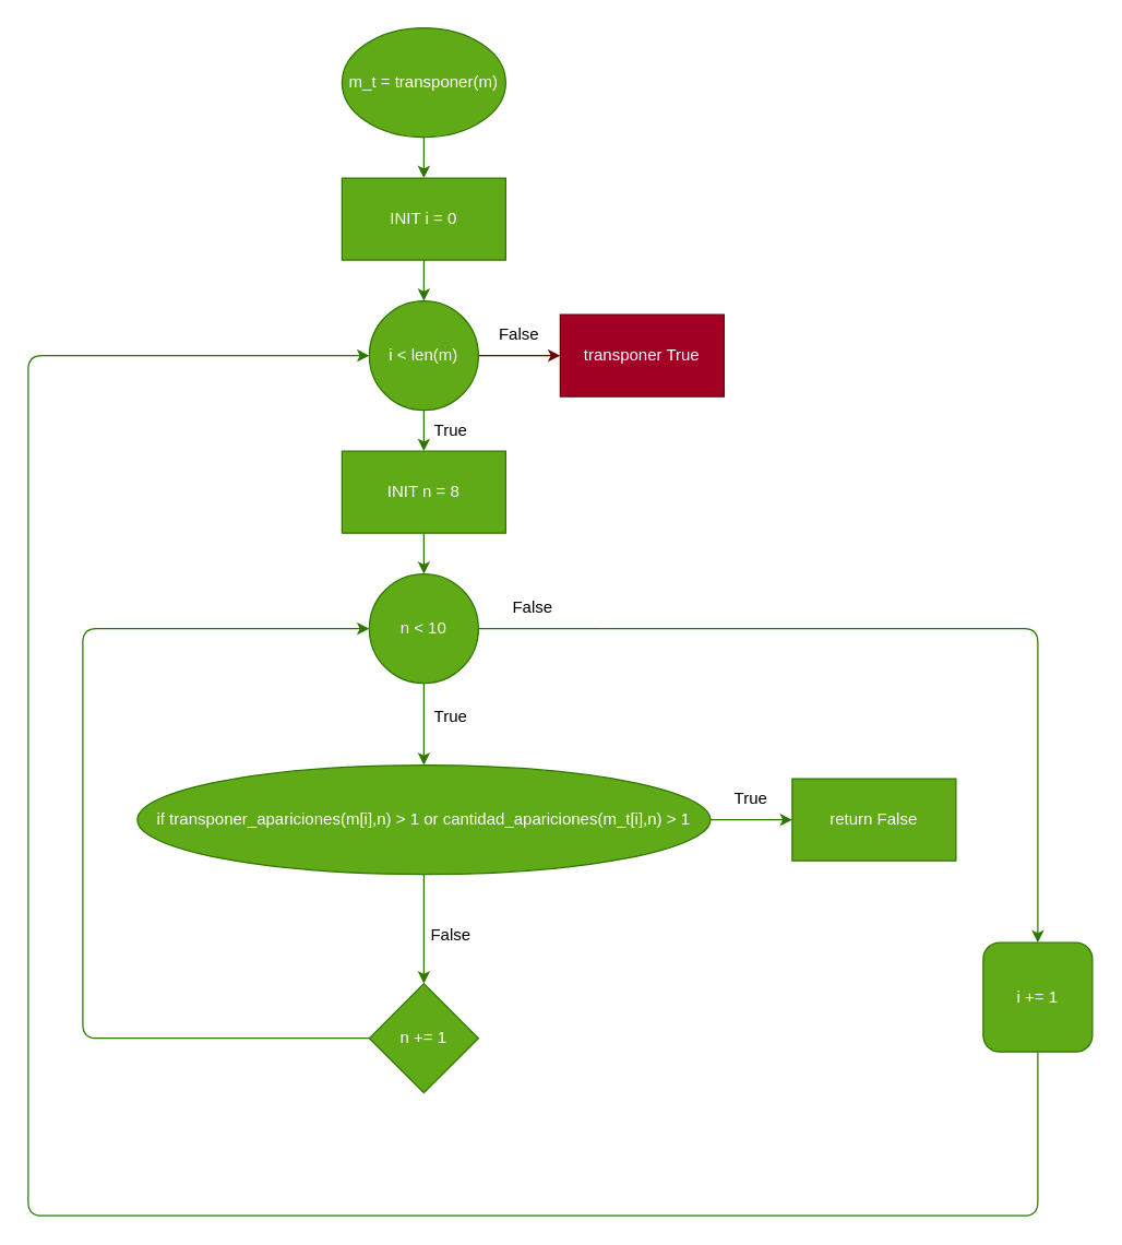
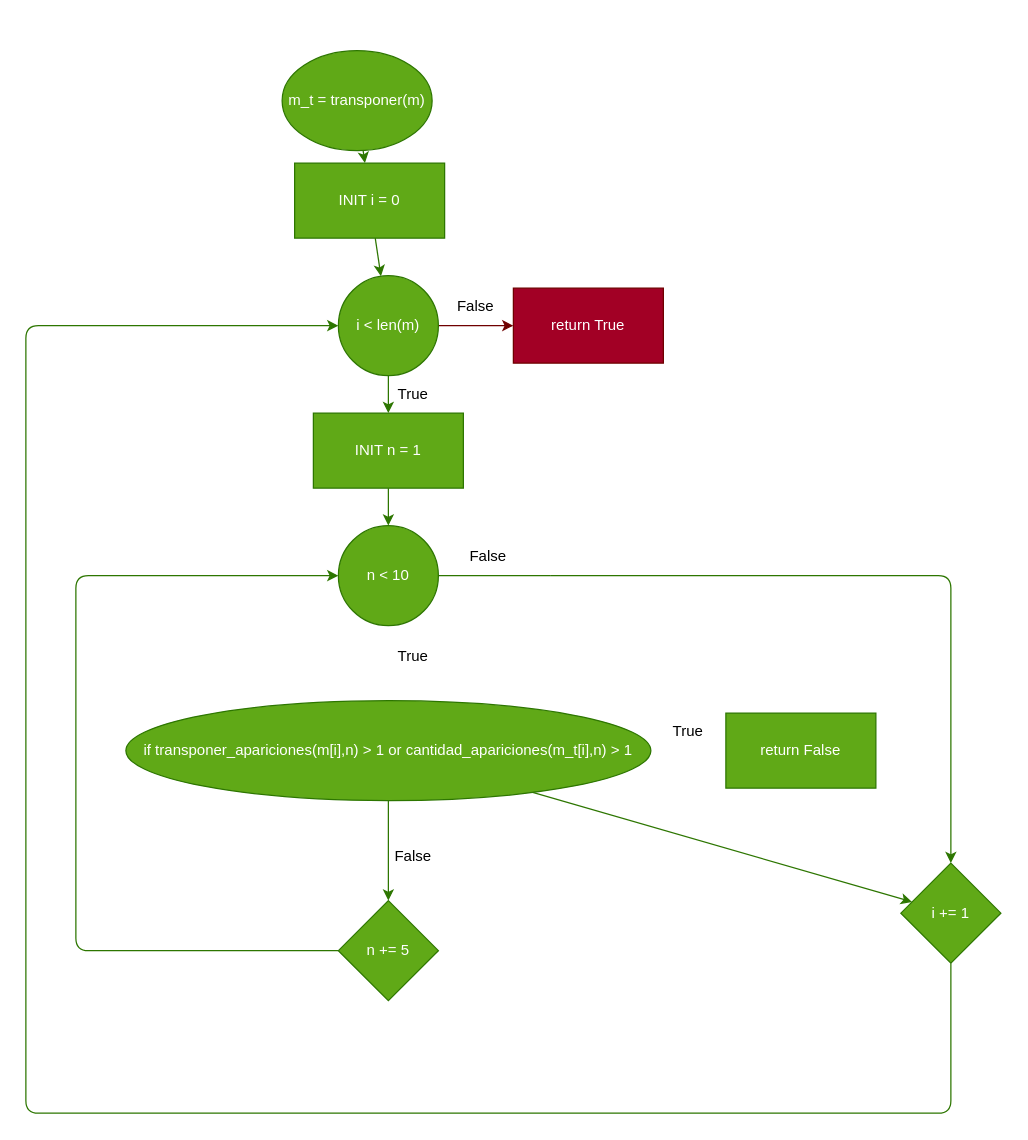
- <mxCell id="3" value="m_t = transponer(m)" style="ellipse;whiteSpace=wrap;html=1;fillColor=#60a917;fontColor=#ffffff;strokeColor=#2D7600;" vertex="1" parent="1"><mxGeometry x="250" y="20" width="120" height="80" as="geometry" /></mxCell>
+ <mxCell id="3" value="m_t = transponer(m)" style="ellipse;whiteSpace=wrap;html=1;fillColor=#60a917;fontColor=#ffffff;strokeColor=#2D7600;" vertex="1" parent="1"><mxGeometry x="225" y="40" width="120" height="80" as="geometry" /></mxCell>
- <mxCell id="5" value="INIT i = 0" style="whiteSpace=wrap;html=1;fillColor=#60a917;fontColor=#ffffff;strokeColor=#2D7600;" vertex="1" parent="1"><mxGeometry x="250" y="130" width="120" height="60" as="geometry" /></mxCell>
+ <mxCell id="5" value="INIT i = 0" style="whiteSpace=wrap;html=1;fillColor=#60a917;fontColor=#ffffff;strokeColor=#2D7600;" vertex="1" parent="1"><mxGeometry x="235" y="130" width="120" height="60" as="geometry" /></mxCell>
- <mxCell id="24" value="transponer True" style="whiteSpace=wrap;html=1;fillColor=#a20025;fontColor=#ffffff;strokeColor=#6F0000;" vertex="1" parent="1"><mxGeometry x="410" y="230" width="120" height="60" as="geometry" /></mxCell>
+ <mxCell id="24" value="return True" style="whiteSpace=wrap;html=1;fillColor=#a20025;fontColor=#ffffff;strokeColor=#6F0000;" vertex="1" parent="1"><mxGeometry x="410" y="230" width="120" height="60" as="geometry" /></mxCell>
- <mxCell id="11" value="INIT n = 8" style="whiteSpace=wrap;html=1;fillColor=#60a917;fontColor=#ffffff;strokeColor=#2D7600;" vertex="1" parent="1"><mxGeometry x="250" y="330" width="120" height="60" as="geometry" /></mxCell>
+ <mxCell id="11" value="INIT n = 1" style="whiteSpace=wrap;html=1;fillColor=#60a917;fontColor=#ffffff;strokeColor=#2D7600;" vertex="1" parent="1"><mxGeometry x="250" y="330" width="120" height="60" as="geometry" /></mxCell>
- <mxCell id="12" value="" style="edgeStyle=none;html=1;fillColor=#60a917;strokeColor=#2D7600;" edge="1" parent="1" source="14" target="17"><mxGeometry relative="1" as="geometry" /></mxCell>
- <mxCell id="15" value="" style="edgeStyle=none;html=1;fillColor=#60a917;strokeColor=#2D7600;entryX=0;entryY=0.5;entryDx=0;entryDy=0;" edge="1" parent="1" source="17" target="18"><mxGeometry relative="1" as="geometry"><mxPoint x="620" y="600" as="targetPoint" /></mxGeometry></mxCell>
+ <mxCell id="15" value="" style="edgeStyle=none;html=1;fillColor=#60a917;strokeColor=#2D7600;" edge="1" parent="1" source="17" target="23"><mxGeometry relative="1" as="geometry"><mxPoint x="620" y="600" as="targetPoint" /></mxGeometry></mxCell>
- <mxCell id="23" value="i += 1" style="whiteSpace=wrap;html=1;fillColor=#60a917;fontColor=#ffffff;strokeColor=#2D7600;rounded=1;" vertex="1" parent="1"><mxGeometry x="720" y="690" width="80" height="80" as="geometry" /></mxCell>
+ <mxCell id="23" value="i += 1" style="rhombus;whiteSpace=wrap;html=1;fillColor=#60a917;fontColor=#ffffff;strokeColor=#2D7600;" vertex="1" parent="1"><mxGeometry x="720" y="690" width="80" height="80" as="geometry" /></mxCell>
- <mxCell id="21" value="n += 1" style="rhombus;whiteSpace=wrap;html=1;fillColor=#60a917;fontColor=#ffffff;strokeColor=#2D7600;" vertex="1" parent="1"><mxGeometry x="270" y="720" width="80" height="80" as="geometry" /></mxCell>
+ <mxCell id="21" value="n += 5" style="rhombus;whiteSpace=wrap;html=1;fillColor=#60a917;fontColor=#ffffff;strokeColor=#2D7600;" vertex="1" parent="1"><mxGeometry x="270" y="720" width="80" height="80" as="geometry" /></mxCell>
